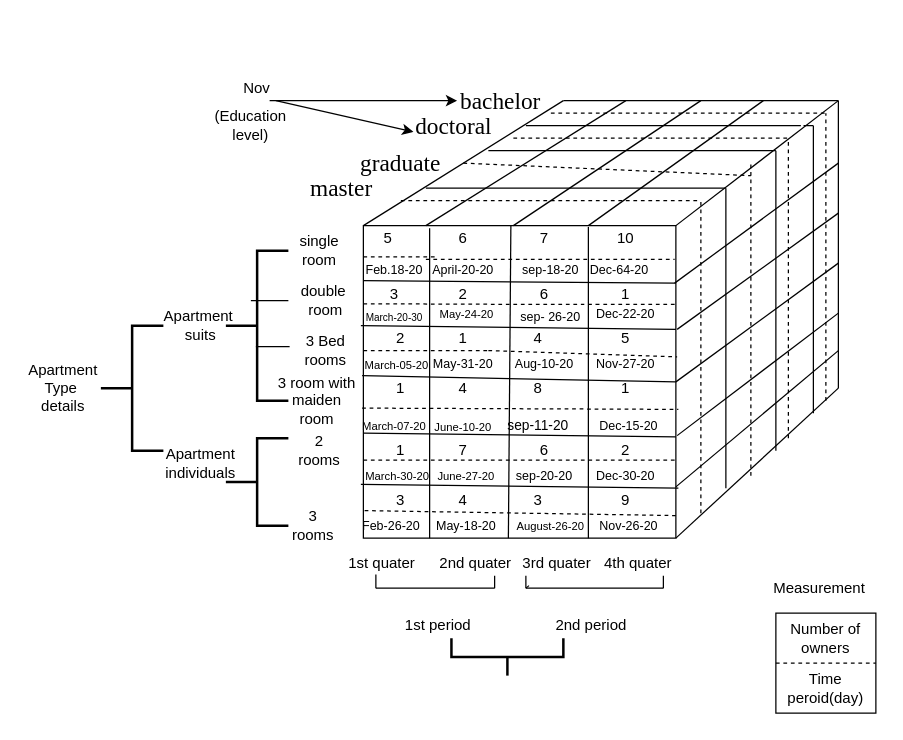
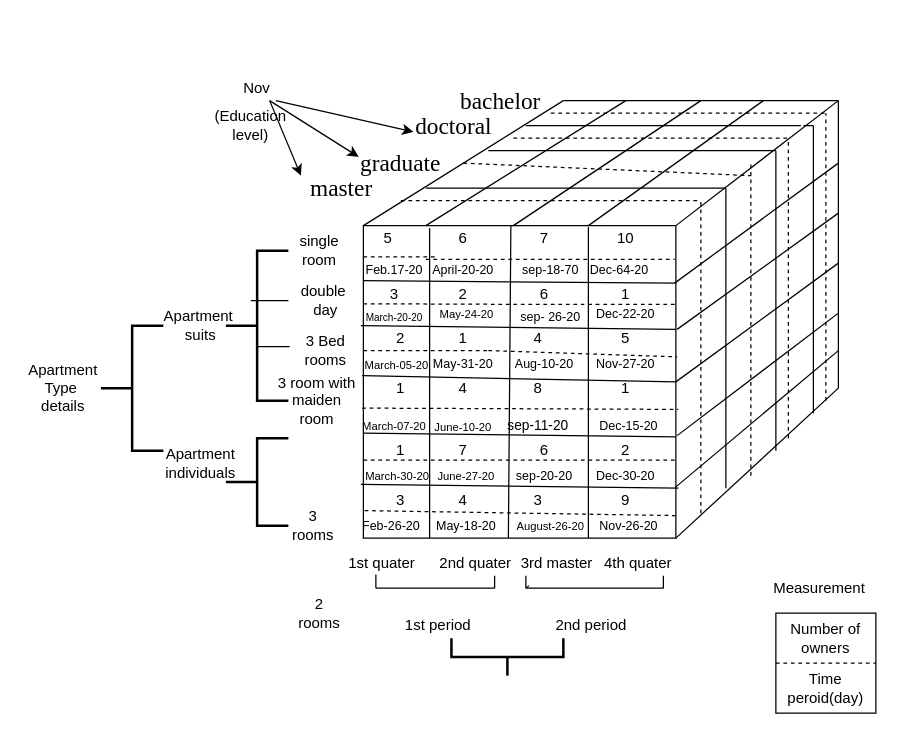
- <mxCell id="130" value="" style="endArrow=classic;html=1;entryX=0;entryY=0.5;entryDx=0;entryDy=0;exitX=0.75;exitY=1;exitDx=0;exitDy=0;" parent="1" source="58" target="126" edge="1"><mxGeometry width="50" height="50" relative="1" as="geometry"><mxPoint x="220" y="80" as="sourcePoint" /><mxPoint x="460" y="190" as="targetPoint" /></mxGeometry></mxCell>
+ <mxCell id="132" value="" style="endArrow=classic;html=1;exitX=0.75;exitY=1;exitDx=0;exitDy=0;entryX=0;entryY=0.25;entryDx=0;entryDy=0;" parent="1" source="58" target="128" edge="1"><mxGeometry width="50" height="50" relative="1" as="geometry"><mxPoint x="410" y="240" as="sourcePoint" /><mxPoint x="460" y="190" as="targetPoint" /></mxGeometry></mxCell>
+ <mxCell id="133" value="" style="endArrow=classic;html=1;exitX=0.75;exitY=1;exitDx=0;exitDy=0;entryX=0;entryY=0;entryDx=0;entryDy=0;" parent="1" source="58" target="129" edge="1"><mxGeometry width="50" height="50" relative="1" as="geometry"><mxPoint x="410" y="240" as="sourcePoint" /><mxPoint x="460" y="190" as="targetPoint" /></mxGeometry></mxCell>
- <mxCell id="102" value="&lt;font size=&quot;1&quot;&gt;Feb.18-20&lt;/font&gt;" style="text;html=1;strokeColor=none;fillColor=none;align=center;verticalAlign=middle;whiteSpace=wrap;rounded=0;" parent="1" vertex="1"><mxGeometry x="290" y="210" width="50" height="10" as="geometry" /></mxCell>
+ <mxCell id="102" value="&lt;font size=&quot;1&quot;&gt;Feb.17-20&lt;/font&gt;" style="text;html=1;strokeColor=none;fillColor=none;align=center;verticalAlign=middle;whiteSpace=wrap;rounded=0;" parent="1" vertex="1"><mxGeometry x="290" y="210" width="50" height="10" as="geometry" /></mxCell>
- <mxCell id="113" value="&lt;font style=&quot;font-size: 10px&quot;&gt;sep-18-20&lt;/font&gt;" style="text;html=1;strokeColor=none;fillColor=none;align=center;verticalAlign=middle;whiteSpace=wrap;rounded=0;" parent="1" vertex="1"><mxGeometry x="410" y="205" width="60" height="20" as="geometry" /></mxCell>
+ <mxCell id="113" value="&lt;font style=&quot;font-size: 10px&quot;&gt;sep-18-70&lt;/font&gt;" style="text;html=1;strokeColor=none;fillColor=none;align=center;verticalAlign=middle;whiteSpace=wrap;rounded=0;" parent="1" vertex="1"><mxGeometry x="410" y="205" width="60" height="20" as="geometry" /></mxCell>
- <mxCell id="52" value="double&amp;nbsp;&lt;br&gt;room" style="text;html=1;strokeColor=none;fillColor=none;align=center;verticalAlign=middle;whiteSpace=wrap;rounded=0;hachureGap=4;pointerEvents=0;" parent="1" vertex="1"><mxGeometry x="240" y="230" width="40" height="20" as="geometry" /></mxCell>
+ <mxCell id="52" value="double&amp;nbsp;&lt;br&gt;day" style="text;html=1;strokeColor=none;fillColor=none;align=center;verticalAlign=middle;whiteSpace=wrap;rounded=0;hachureGap=4;pointerEvents=0;" parent="1" vertex="1"><mxGeometry x="240" y="230" width="40" height="20" as="geometry" /></mxCell>
- <mxCell id="99" value="&lt;font style=&quot;font-size: 8px&quot;&gt;March-20-30&lt;/font&gt;" style="text;html=1;strokeColor=none;fillColor=none;align=center;verticalAlign=middle;whiteSpace=wrap;rounded=0;" parent="1" vertex="1"><mxGeometry x="290" y="250" width="50" height="5" as="geometry" /></mxCell>
+ <mxCell id="99" value="&lt;font style=&quot;font-size: 8px&quot;&gt;March-20-20&lt;/font&gt;" style="text;html=1;strokeColor=none;fillColor=none;align=center;verticalAlign=middle;whiteSpace=wrap;rounded=0;" parent="1" vertex="1"><mxGeometry x="290" y="250" width="50" height="5" as="geometry" /></mxCell>
- <mxCell id="56" value="2 rooms" style="text;html=1;strokeColor=none;fillColor=none;align=center;verticalAlign=middle;whiteSpace=wrap;rounded=0;hachureGap=4;pointerEvents=0;" parent="1" vertex="1"><mxGeometry x="235" y="350" width="40" height="20" as="geometry" /></mxCell>
+ <mxCell id="56" value="2 rooms" style="text;html=1;strokeColor=none;fillColor=none;align=center;verticalAlign=middle;whiteSpace=wrap;rounded=0;hachureGap=4;pointerEvents=0;" parent="1" vertex="1"><mxGeometry x="235" y="480" width="40" height="20" as="geometry" /></mxCell>
- <mxCell id="32" value="3rd quater" style="text;html=1;strokeColor=none;fillColor=none;align=center;verticalAlign=middle;whiteSpace=wrap;rounded=0;hachureGap=4;pointerEvents=0;" parent="1" vertex="1"><mxGeometry x="410" y="440" width="70" height="20" as="geometry" /></mxCell>
+ <mxCell id="32" value="3rd master" style="text;html=1;strokeColor=none;fillColor=none;align=center;verticalAlign=middle;whiteSpace=wrap;rounded=0;hachureGap=4;pointerEvents=0;" parent="1" vertex="1"><mxGeometry x="410" y="440" width="70" height="20" as="geometry" /></mxCell>
